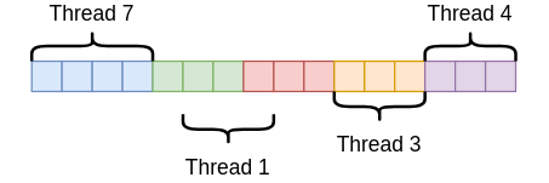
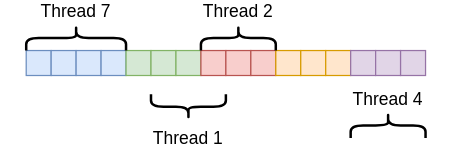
+ <mxCell id="21" value="Thread 2" style="shape=curlyBracket;whiteSpace=wrap;html=1;rounded=1;strokeWidth=2;direction=south;fontSize=14;verticalAlign=bottom;labelPosition=center;verticalLabelPosition=top;align=center;" vertex="1" parent="1"><mxGeometry x="160" y="20" width="60" height="20" as="geometry" /></mxCell>
- <mxCell id="22" value="Thread 4" style="shape=curlyBracket;whiteSpace=wrap;html=1;rounded=1;strokeWidth=2;direction=south;fontSize=14;verticalAlign=bottom;labelPosition=center;verticalLabelPosition=top;align=center;labelBackgroundColor=#ffffff;" vertex="1" parent="1"><mxGeometry x="280" y="20" width="60" height="20" as="geometry" /></mxCell>
+ <mxCell id="22" value="Thread 4" style="shape=curlyBracket;whiteSpace=wrap;html=1;rounded=1;strokeWidth=2;direction=south;fontSize=14;verticalAlign=bottom;labelPosition=center;verticalLabelPosition=top;align=center;labelBackgroundColor=#ffffff;" vertex="1" parent="1"><mxGeometry x="280" y="90" width="60" height="20" as="geometry" /></mxCell>
- <mxCell id="20" value="Thread 3" style="shape=curlyBracket;whiteSpace=wrap;html=1;rounded=1;strokeWidth=2;direction=north;fontSize=14;verticalAlign=top;labelPosition=center;verticalLabelPosition=bottom;align=center;" vertex="1" parent="1"><mxGeometry x="220" y="60" width="60" height="20" as="geometry" /></mxCell>
